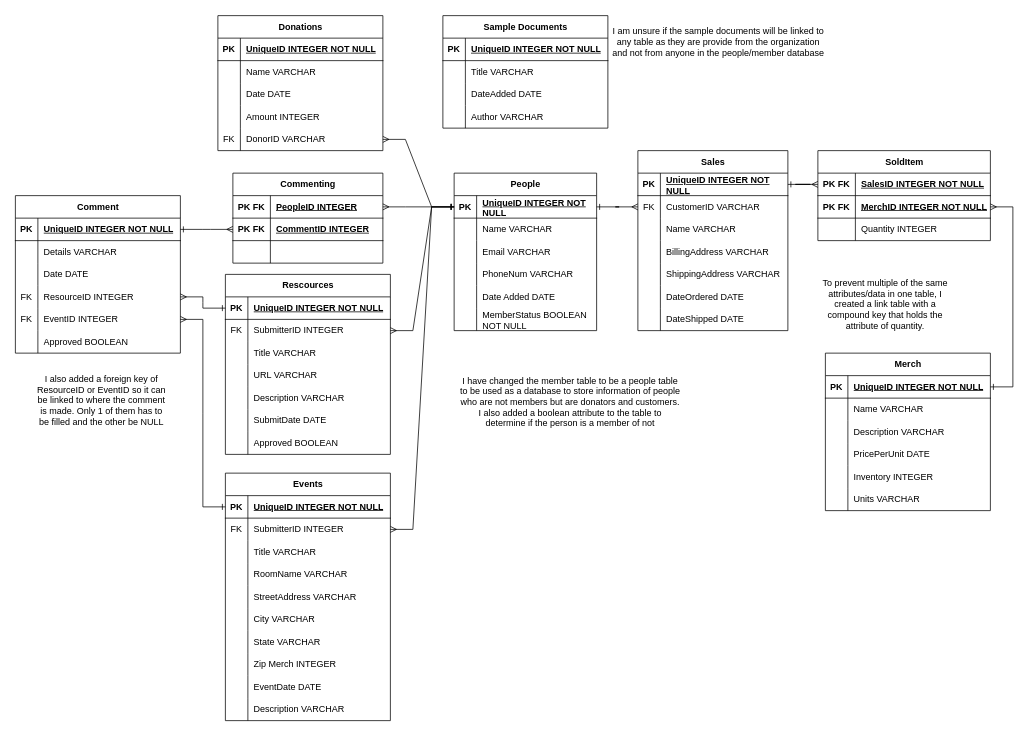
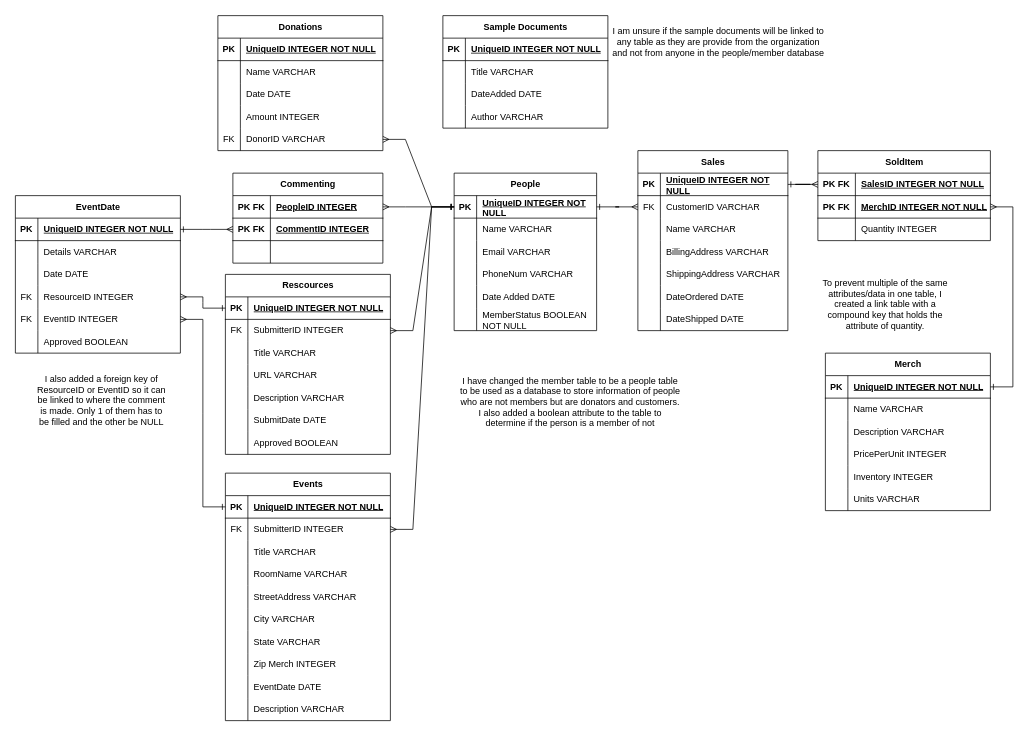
- <mxCell id="144" value="Comment" style="shape=table;startSize=30;container=1;collapsible=1;childLayout=tableLayout;fixedRows=1;rowLines=0;fontStyle=1;align=center;resizeLast=1;html=1;" parent="1" vertex="1"><mxGeometry x="20" y="260" width="220" height="210" as="geometry" /></mxCell>
+ <mxCell id="144" value="EventDate" style="shape=table;startSize=30;container=1;collapsible=1;childLayout=tableLayout;fixedRows=1;rowLines=0;fontStyle=1;align=center;resizeLast=1;html=1;" parent="1" vertex="1"><mxGeometry x="20" y="260" width="220" height="210" as="geometry" /></mxCell>
- <mxCell id="77" value="PricePerUnit DATE" style="shape=partialRectangle;connectable=0;fillColor=none;top=0;left=0;bottom=0;right=0;align=left;spacingLeft=6;overflow=hidden;whiteSpace=wrap;html=1;" parent="75" vertex="1"><mxGeometry x="30" width="190" height="30" as="geometry"><mxRectangle width="190" height="30" as="alternateBounds" /></mxGeometry></mxCell>
+ <mxCell id="77" value="PricePerUnit INTEGER" style="shape=partialRectangle;connectable=0;fillColor=none;top=0;left=0;bottom=0;right=0;align=left;spacingLeft=6;overflow=hidden;whiteSpace=wrap;html=1;" parent="75" vertex="1"><mxGeometry x="30" width="190" height="30" as="geometry"><mxRectangle width="190" height="30" as="alternateBounds" /></mxGeometry></mxCell>
